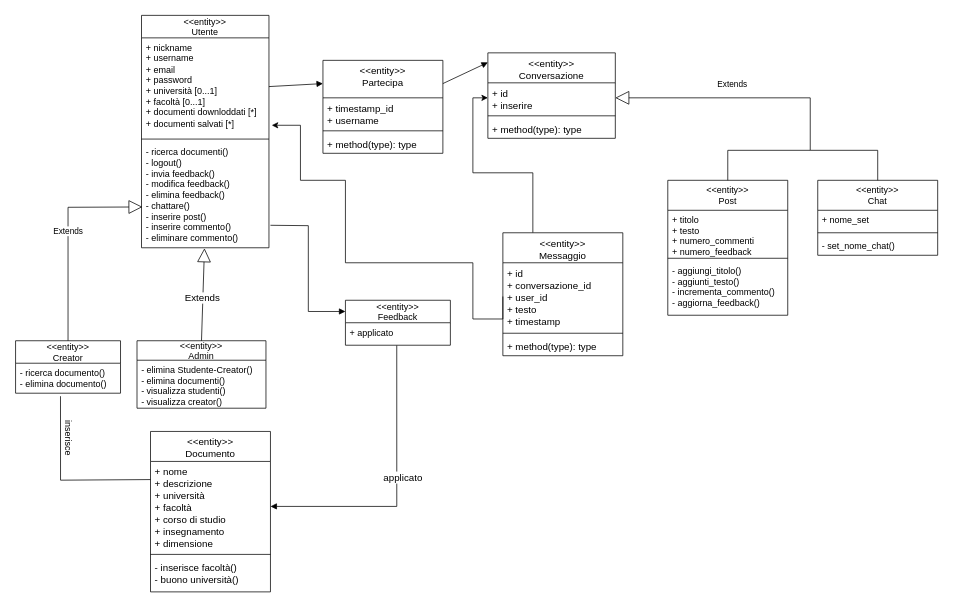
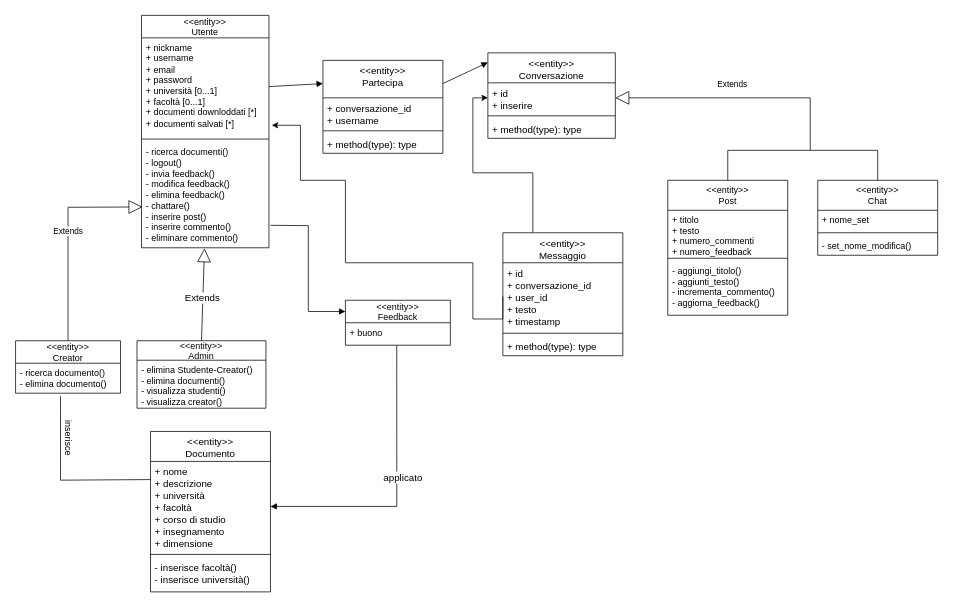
- <mxCell id="32" value="+ timestamp_id&#10;+ username" style="text;strokeColor=none;fillColor=none;align=left;verticalAlign=top;spacingLeft=4;spacingRight=4;overflow=hidden;rotatable=0;points=[[0,0.5],[1,0.5]];portConstraint=eastwest;fontSize=13;" parent="31" vertex="1"><mxGeometry y="50" width="160" height="40" as="geometry" /></mxCell>
+ <mxCell id="32" value="+ conversazione_id&#10;+ username" style="text;strokeColor=none;fillColor=none;align=left;verticalAlign=top;spacingLeft=4;spacingRight=4;overflow=hidden;rotatable=0;points=[[0,0.5],[1,0.5]];portConstraint=eastwest;fontSize=13;" parent="31" vertex="1"><mxGeometry y="50" width="160" height="40" as="geometry" /></mxCell>
- <mxCell id="45" value="- set_nome_chat()" style="text;strokeColor=none;fillColor=none;align=left;verticalAlign=top;spacingLeft=4;spacingRight=4;overflow=hidden;rotatable=0;points=[[0,0.5],[1,0.5]];portConstraint=eastwest;" parent="42" vertex="1"><mxGeometry y="74" width="160" height="26" as="geometry" /></mxCell>
+ <mxCell id="45" value="- set_nome_modifica()" style="text;strokeColor=none;fillColor=none;align=left;verticalAlign=top;spacingLeft=4;spacingRight=4;overflow=hidden;rotatable=0;points=[[0,0.5],[1,0.5]];portConstraint=eastwest;" parent="42" vertex="1"><mxGeometry y="74" width="160" height="26" as="geometry" /></mxCell>
- <mxCell id="11" value="+ applicato" style="text;strokeColor=none;fillColor=none;align=left;verticalAlign=top;spacingLeft=4;spacingRight=4;overflow=hidden;rotatable=0;points=[[0,0.5],[1,0.5]];portConstraint=eastwest;" parent="10" vertex="1"><mxGeometry y="30" width="140" height="30" as="geometry" /></mxCell>
+ <mxCell id="11" value="+ buono" style="text;strokeColor=none;fillColor=none;align=left;verticalAlign=top;spacingLeft=4;spacingRight=4;overflow=hidden;rotatable=0;points=[[0,0.5],[1,0.5]];portConstraint=eastwest;" parent="10" vertex="1"><mxGeometry y="30" width="140" height="30" as="geometry" /></mxCell>
- <mxCell id="19" value="- inserisce facoltà()&#10;- buono università()" style="text;strokeColor=none;fillColor=none;align=left;verticalAlign=top;spacingLeft=4;spacingRight=4;overflow=hidden;rotatable=0;points=[[0,0.5],[1,0.5]];portConstraint=eastwest;fontSize=13;" parent="16" vertex="1"><mxGeometry y="168" width="160" height="46" as="geometry" /></mxCell>
+ <mxCell id="19" value="- inserisce facoltà()&#10;- inserisce università()" style="text;strokeColor=none;fillColor=none;align=left;verticalAlign=top;spacingLeft=4;spacingRight=4;overflow=hidden;rotatable=0;points=[[0,0.5],[1,0.5]];portConstraint=eastwest;fontSize=13;" parent="16" vertex="1"><mxGeometry y="168" width="160" height="46" as="geometry" /></mxCell>
